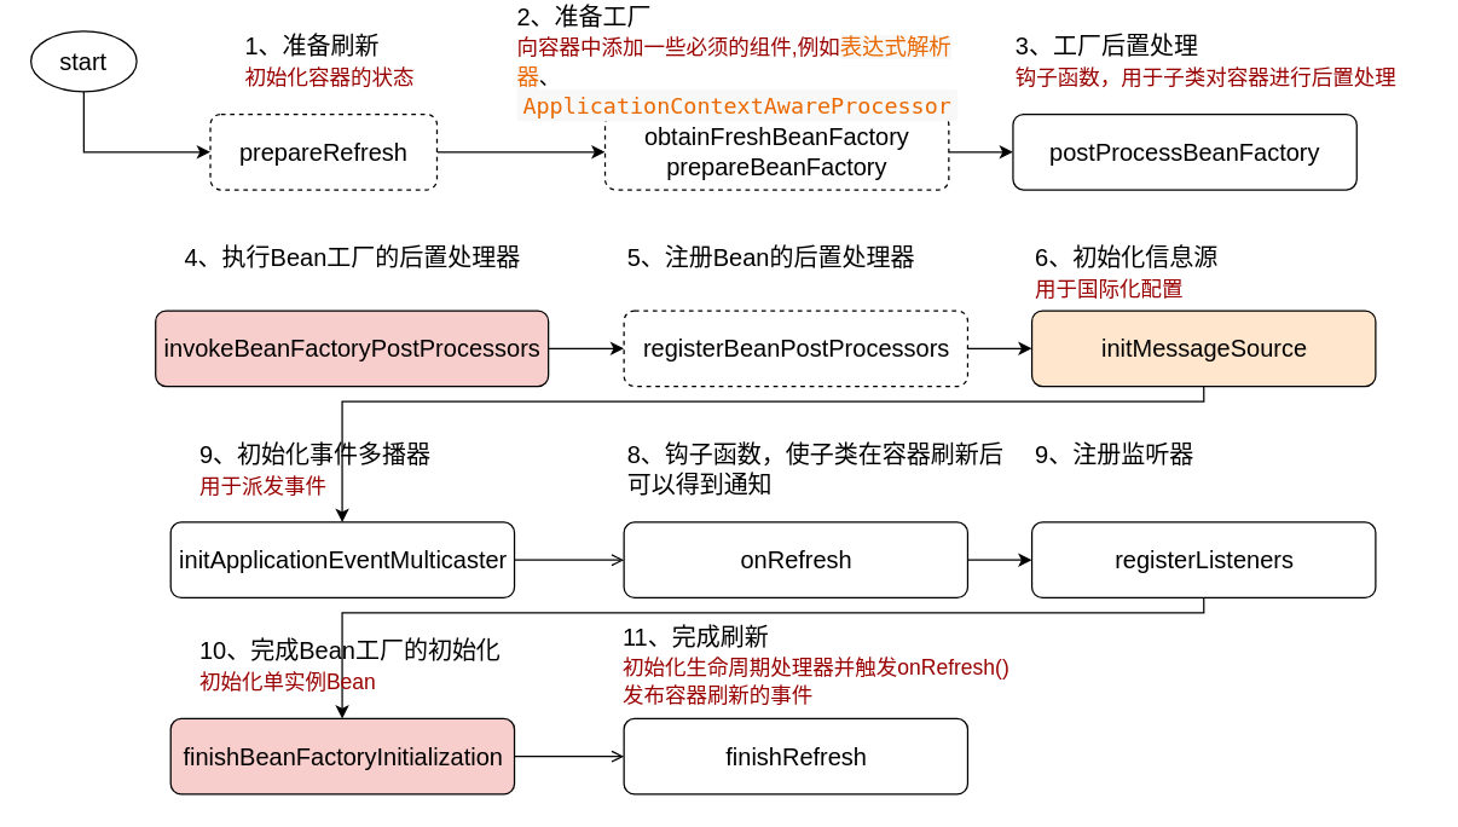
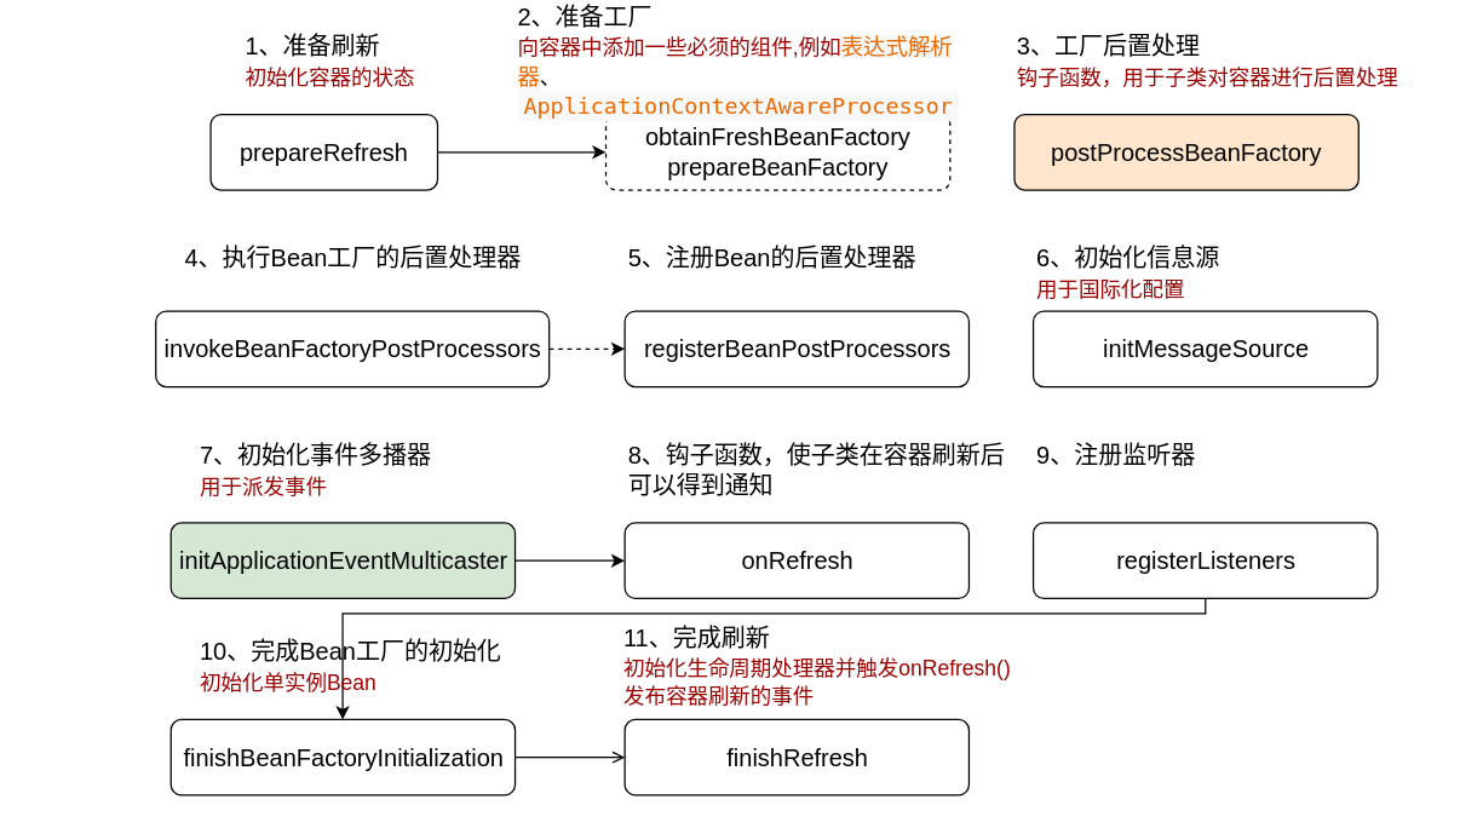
- <mxCell id="3" value="start" style="strokeWidth=1;html=1;shape=mxgraph.flowchart.start_1;whiteSpace=wrap;fontSize=16;" vertex="1" parent="1"><mxGeometry x="20" y="20" width="70" height="40" as="geometry" /></mxCell>
- <mxCell id="2" style="edgeStyle=orthogonalEdgeStyle;rounded=0;orthogonalLoop=1;jettySize=auto;html=1;exitX=0.5;exitY=1;exitDx=0;exitDy=0;exitPerimeter=0;fontSize=16;entryX=0;entryY=0.5;entryDx=0;entryDy=0;" edge="1" parent="1" source="3" target="5"><mxGeometry relative="1" as="geometry" /></mxCell>
- <mxCell id="5" value="prepareRefresh" style="rounded=1;whiteSpace=wrap;html=1;absoluteArcSize=1;arcSize=14;strokeWidth=1;fontSize=16;dashed=1;" vertex="1" parent="1"><mxGeometry x="138.75" y="75" width="150" height="50" as="geometry" /></mxCell>
+ <mxCell id="5" value="prepareRefresh" style="rounded=1;whiteSpace=wrap;html=1;absoluteArcSize=1;arcSize=14;strokeWidth=1;fontSize=16;" vertex="1" parent="1"><mxGeometry x="138.75" y="75" width="150" height="50" as="geometry" /></mxCell>
- <mxCell id="6" style="edgeStyle=orthogonalEdgeStyle;rounded=0;orthogonalLoop=1;jettySize=auto;html=1;exitX=1;exitY=0.5;exitDx=0;exitDy=0;entryX=0;entryY=0.5;entryDx=0;entryDy=0;fontSize=16;" edge="1" parent="1" source="7" target="8"><mxGeometry relative="1" as="geometry" /></mxCell>
- <mxCell id="8" value="postProcessBeanFactory" style="rounded=1;whiteSpace=wrap;html=1;absoluteArcSize=1;arcSize=14;strokeWidth=1;fontSize=16;" vertex="1" parent="1"><mxGeometry x="670" y="75" width="227.5" height="50" as="geometry" /></mxCell>
+ <mxCell id="8" value="postProcessBeanFactory" style="rounded=1;whiteSpace=wrap;html=1;absoluteArcSize=1;arcSize=14;strokeWidth=1;fontSize=16;fillColor=#ffe6cc;" vertex="1" parent="1"><mxGeometry x="670" y="75" width="227.5" height="50" as="geometry" /></mxCell>
- <mxCell id="10" value="invokeBeanFactoryPostProcessors" style="rounded=1;whiteSpace=wrap;html=1;absoluteArcSize=1;arcSize=14;strokeWidth=1;fontSize=16;fillColor=#f8cecc;" vertex="1" parent="1"><mxGeometry x="102.5" y="205" width="260" height="50" as="geometry" /></mxCell>
+ <mxCell id="10" value="invokeBeanFactoryPostProcessors" style="rounded=1;whiteSpace=wrap;html=1;absoluteArcSize=1;arcSize=14;strokeWidth=1;fontSize=16;" vertex="1" parent="1"><mxGeometry x="102.5" y="205" width="260" height="50" as="geometry" /></mxCell>
- <mxCell id="9" style="edgeStyle=orthogonalEdgeStyle;rounded=0;orthogonalLoop=1;jettySize=auto;html=1;exitX=1;exitY=0.5;exitDx=0;exitDy=0;entryX=0;entryY=0.5;entryDx=0;entryDy=0;fontSize=16;" edge="1" parent="1" source="10" target="12"><mxGeometry relative="1" as="geometry" /></mxCell>
+ <mxCell id="9" style="edgeStyle=orthogonalEdgeStyle;rounded=0;orthogonalLoop=1;jettySize=auto;html=1;exitX=1;exitY=0.5;exitDx=0;exitDy=0;entryX=0;entryY=0.5;entryDx=0;entryDy=0;fontSize=16;dashed=1;" edge="1" parent="1" source="10" target="12"><mxGeometry relative="1" as="geometry" /></mxCell>
- <mxCell id="12" value="registerBeanPostProcessors" style="rounded=1;whiteSpace=wrap;html=1;absoluteArcSize=1;arcSize=14;strokeWidth=1;fontSize=16;dashed=1;" vertex="1" parent="1"><mxGeometry x="412.5" y="205" width="227.5" height="50" as="geometry" /></mxCell>
+ <mxCell id="12" value="registerBeanPostProcessors" style="rounded=1;whiteSpace=wrap;html=1;absoluteArcSize=1;arcSize=14;strokeWidth=1;fontSize=16;" vertex="1" parent="1"><mxGeometry x="412.5" y="205" width="227.5" height="50" as="geometry" /></mxCell>
- <mxCell id="11" style="edgeStyle=orthogonalEdgeStyle;rounded=0;orthogonalLoop=1;jettySize=auto;html=1;exitX=1;exitY=0.5;exitDx=0;exitDy=0;fontSize=16;entryX=0;entryY=0.5;entryDx=0;entryDy=0;" edge="1" parent="1" source="12" target="14"><mxGeometry relative="1" as="geometry" /></mxCell>
- <mxCell id="14" value="initMessageSource" style="rounded=1;whiteSpace=wrap;html=1;absoluteArcSize=1;arcSize=14;strokeWidth=1;fontSize=16;fillColor=#ffe6cc;" vertex="1" parent="1"><mxGeometry x="682.5" y="205" width="227.5" height="50" as="geometry" /></mxCell>
+ <mxCell id="14" value="initMessageSource" style="rounded=1;whiteSpace=wrap;html=1;absoluteArcSize=1;arcSize=14;strokeWidth=1;fontSize=16;" vertex="1" parent="1"><mxGeometry x="682.5" y="205" width="227.5" height="50" as="geometry" /></mxCell>
- <mxCell id="13" style="edgeStyle=orthogonalEdgeStyle;rounded=0;orthogonalLoop=1;jettySize=auto;html=1;exitX=0.5;exitY=1;exitDx=0;exitDy=0;fontSize=16;" edge="1" parent="1" source="14" target="16"><mxGeometry relative="1" as="geometry"><Array as="points"><mxPoint x="796" y="265" /><mxPoint x="226" y="265" /></Array></mxGeometry></mxCell>
- <mxCell id="30" value="9、初始化事件多播器&lt;br&gt;&lt;font style=&quot;font-size: 14px&quot; color=&quot;#990000&quot;&gt;用于派发事件&lt;/font&gt;" style="text;html=1;strokeColor=none;fillColor=none;align=left;verticalAlign=middle;whiteSpace=wrap;rounded=0;fontSize=16;" vertex="1" parent="1"><mxGeometry x="130" y="305" width="260" height="10" as="geometry" /></mxCell>
+ <mxCell id="30" value="7、初始化事件多播器&lt;br&gt;&lt;font style=&quot;font-size: 14px&quot; color=&quot;#990000&quot;&gt;用于派发事件&lt;/font&gt;" style="text;html=1;strokeColor=none;fillColor=none;align=left;verticalAlign=middle;whiteSpace=wrap;rounded=0;fontSize=16;" vertex="1" parent="1"><mxGeometry x="130" y="305" width="260" height="10" as="geometry" /></mxCell>
- <mxCell id="16" value="initApplicationEventMulticaster" style="rounded=1;whiteSpace=wrap;html=1;absoluteArcSize=1;arcSize=14;strokeWidth=1;fontSize=16;" vertex="1" parent="1"><mxGeometry x="112.5" y="345" width="227.5" height="50" as="geometry" /></mxCell>
+ <mxCell id="16" value="initApplicationEventMulticaster" style="rounded=1;whiteSpace=wrap;html=1;absoluteArcSize=1;arcSize=14;strokeWidth=1;fontSize=16;fillColor=#d5e8d4;" vertex="1" parent="1"><mxGeometry x="112.5" y="345" width="227.5" height="50" as="geometry" /></mxCell>
- <mxCell id="15" style="edgeStyle=orthogonalEdgeStyle;rounded=0;orthogonalLoop=1;jettySize=auto;html=1;exitX=1;exitY=0.5;exitDx=0;exitDy=0;fontSize=16;endArrow=open;" edge="1" parent="1" source="16" target="18"><mxGeometry relative="1" as="geometry" /></mxCell>
+ <mxCell id="15" style="edgeStyle=orthogonalEdgeStyle;rounded=0;orthogonalLoop=1;jettySize=auto;html=1;exitX=1;exitY=0.5;exitDx=0;exitDy=0;fontSize=16;" edge="1" parent="1" source="16" target="18"><mxGeometry relative="1" as="geometry" /></mxCell>
- <mxCell id="17" style="edgeStyle=orthogonalEdgeStyle;rounded=0;orthogonalLoop=1;jettySize=auto;html=1;exitX=1;exitY=0.5;exitDx=0;exitDy=0;fontSize=16;" edge="1" parent="1" source="18" target="20"><mxGeometry relative="1" as="geometry" /></mxCell>
- <mxCell id="22" value="finishBeanFactoryInitialization" style="rounded=1;whiteSpace=wrap;html=1;absoluteArcSize=1;arcSize=14;strokeWidth=1;fontSize=16;fillColor=#f8cecc;" vertex="1" parent="1"><mxGeometry x="112.5" y="475" width="227.5" height="50" as="geometry" /></mxCell>
+ <mxCell id="22" value="finishBeanFactoryInitialization" style="rounded=1;whiteSpace=wrap;html=1;absoluteArcSize=1;arcSize=14;strokeWidth=1;fontSize=16;" vertex="1" parent="1"><mxGeometry x="112.5" y="475" width="227.5" height="50" as="geometry" /></mxCell>
